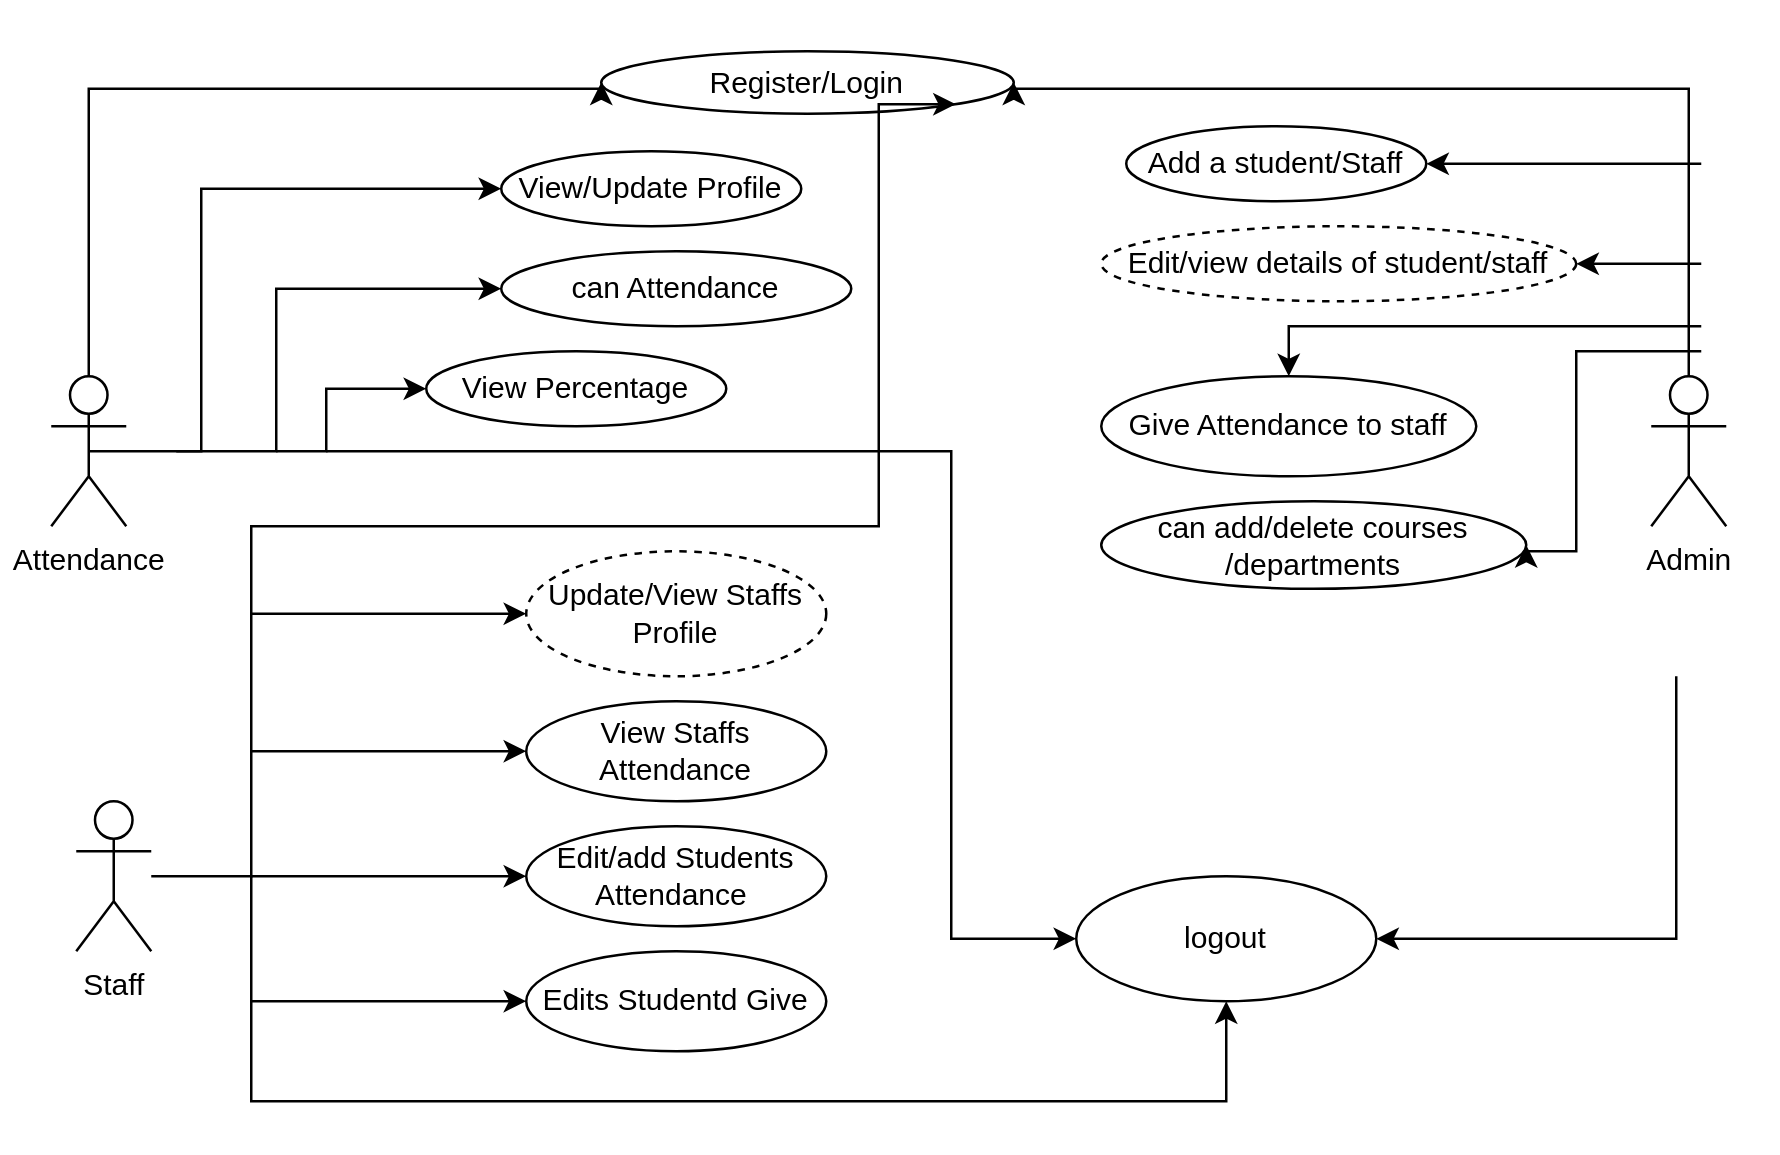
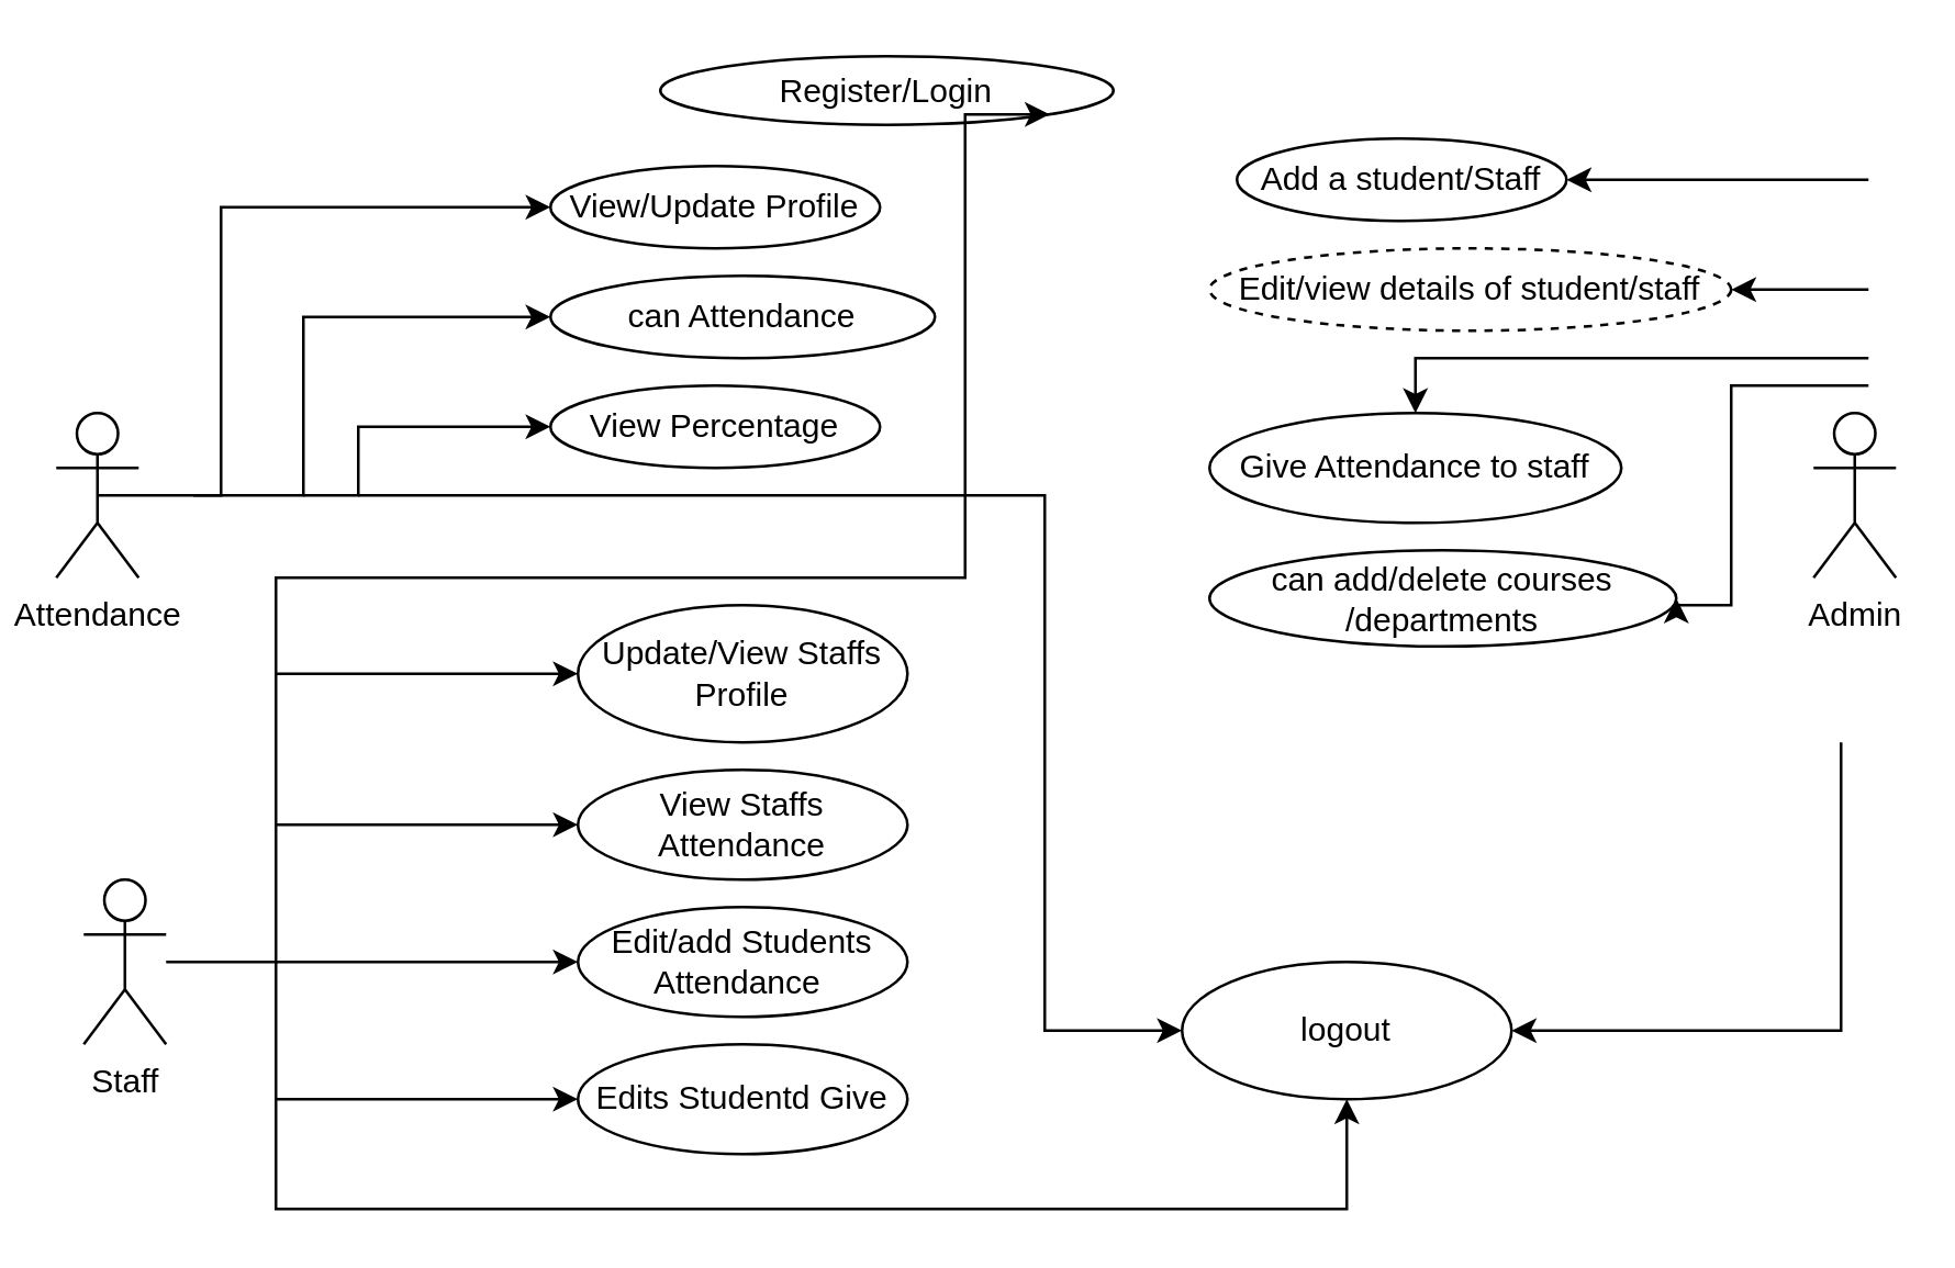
- <mxCell id="2" value="" style="edgeStyle=orthogonalEdgeStyle;rounded=0;orthogonalLoop=1;jettySize=auto;html=1;entryX=0;entryY=0.5;entryDx=0;entryDy=0;" edge="1" parent="1" source="3" target="4"><mxGeometry relative="1" as="geometry"><mxPoint x="35" y="70" as="targetPoint" /><Array as="points"><mxPoint x="35" y="35" /></Array></mxGeometry></mxCell>
- <mxCell id="22" value="" style="edgeStyle=orthogonalEdgeStyle;rounded=0;orthogonalLoop=1;jettySize=auto;html=1;entryX=1;entryY=0.5;entryDx=0;entryDy=0;" edge="1" parent="1" source="23" target="4"><mxGeometry relative="1" as="geometry"><mxPoint x="580" y="180" as="targetPoint" /><Array as="points"><mxPoint x="675" y="35" /></Array></mxGeometry></mxCell>
- <mxCell id="10" value="View Percentage" style="ellipse;whiteSpace=wrap;html=1;" vertex="1" parent="1"><mxGeometry x="170" y="140" width="120" height="30" as="geometry" /></mxCell>
+ <mxCell id="10" value="View Percentage" style="ellipse;whiteSpace=wrap;html=1;" vertex="1" parent="1"><mxGeometry x="200" y="140" width="120" height="30" as="geometry" /></mxCell>
- <mxCell id="14" value="Update/View Staffs Profile" style="ellipse;whiteSpace=wrap;html=1;dashed=1;" vertex="1" parent="1"><mxGeometry x="210" y="220" width="120" height="50" as="geometry" /></mxCell>
+ <mxCell id="14" value="Update/View Staffs Profile" style="ellipse;whiteSpace=wrap;html=1;" vertex="1" parent="1"><mxGeometry x="210" y="220" width="120" height="50" as="geometry" /></mxCell>
